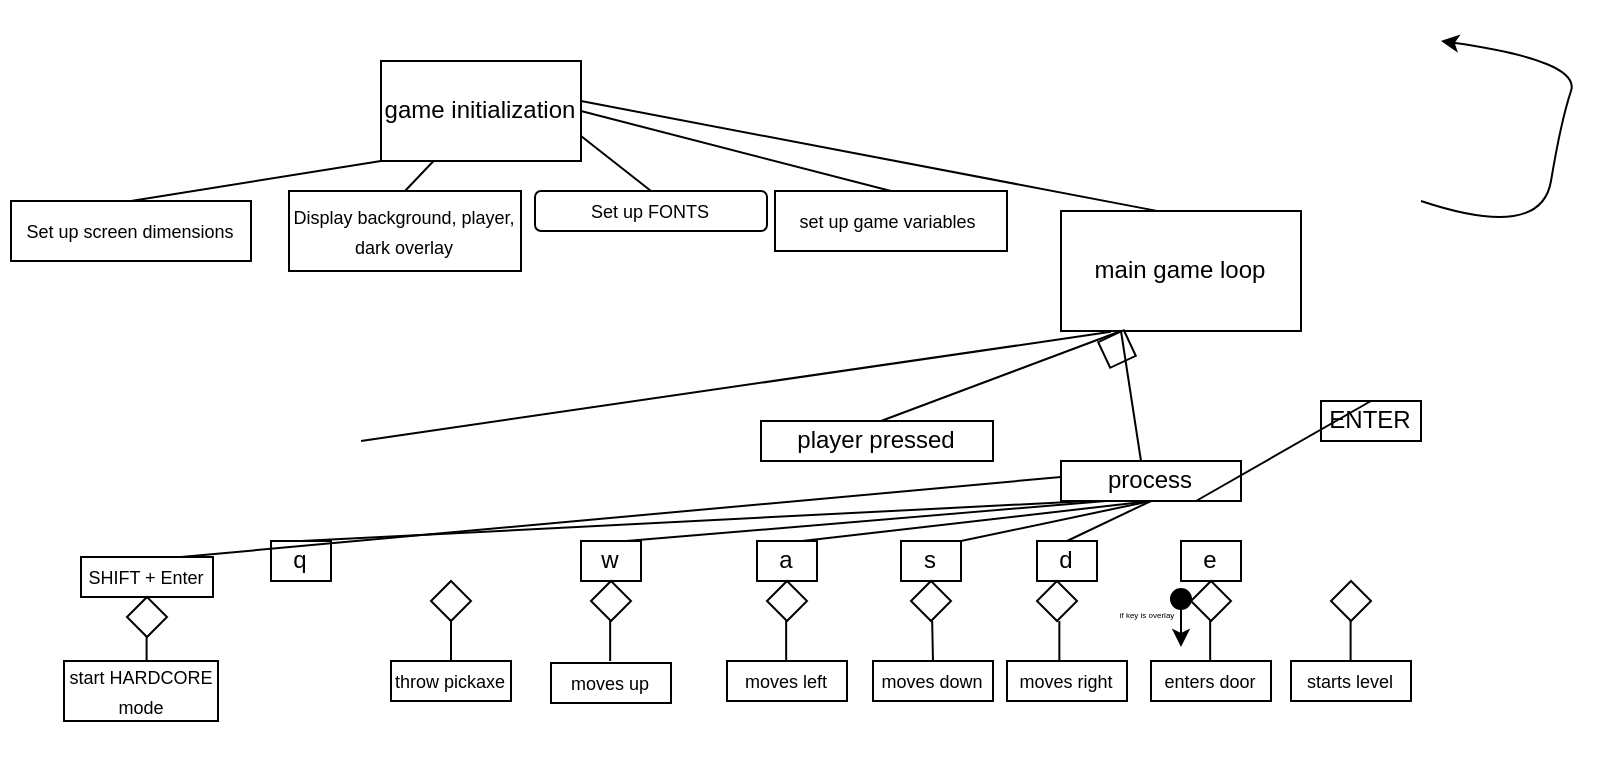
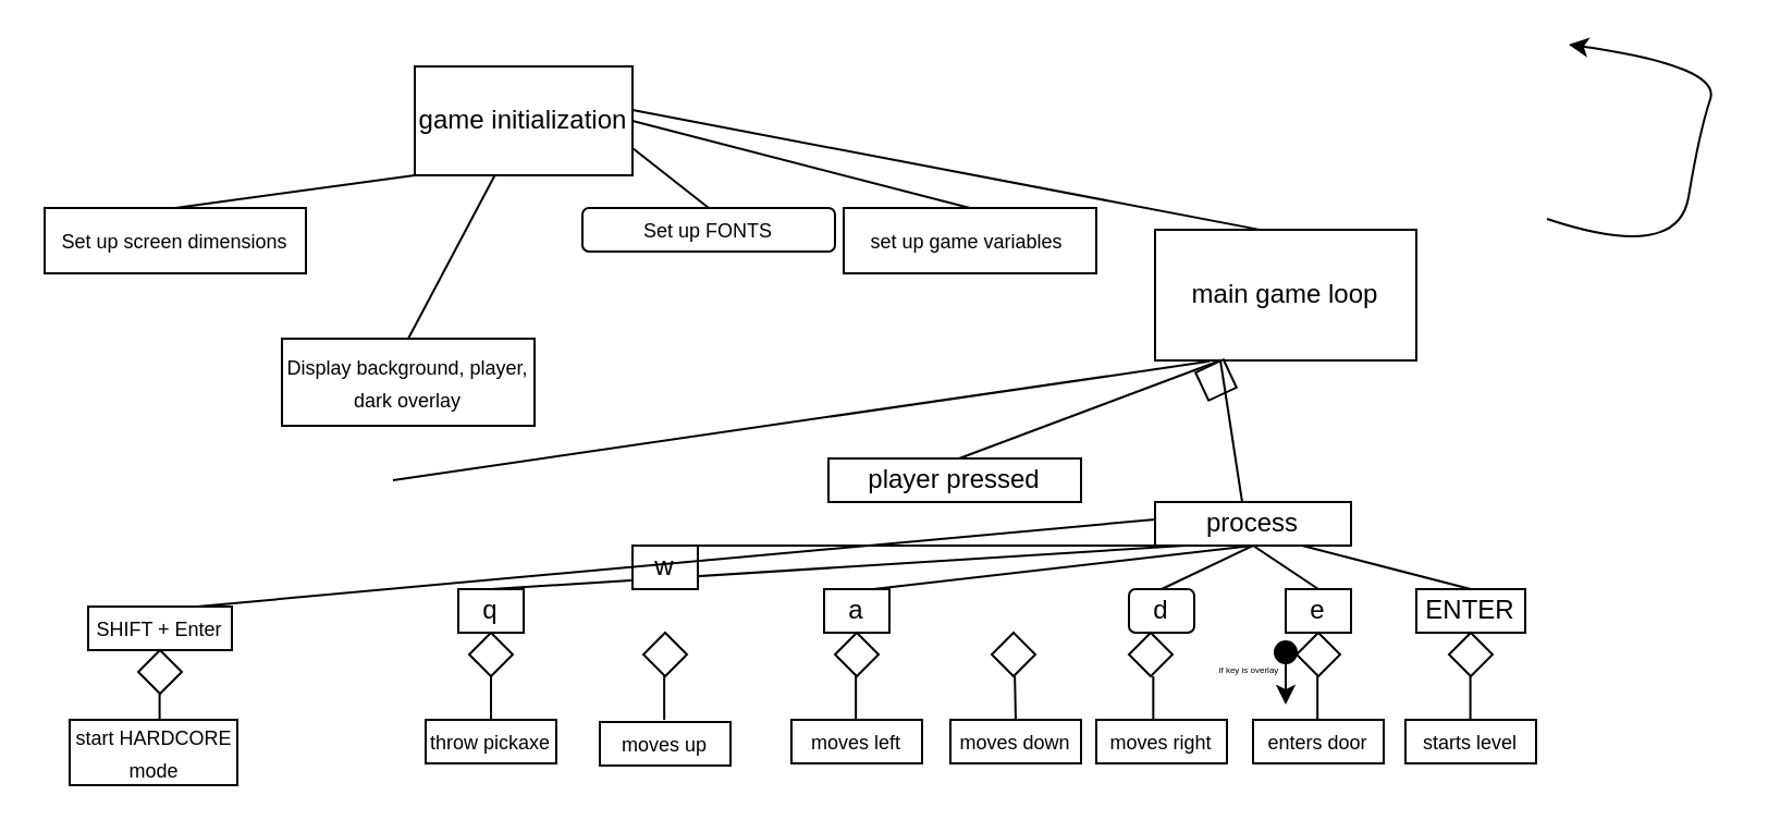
- <mxCell id="4" value="&lt;font style=&quot;font-size: 9px;&quot;&gt;Set up screen dimensions&lt;/font&gt;" style="rounded=0;whiteSpace=wrap;html=1;" vertex="1" parent="1"><mxGeometry x="5" y="100" width="120" height="30" as="geometry" /></mxCell>
+ <mxCell id="4" value="&lt;font style=&quot;font-size: 9px;&quot;&gt;Set up screen dimensions&lt;/font&gt;" style="rounded=0;whiteSpace=wrap;html=1;" vertex="1" parent="1"><mxGeometry x="20" y="95" width="120" height="30" as="geometry" /></mxCell>
- <mxCell id="5" value="&lt;font style=&quot;font-size: 9px;&quot;&gt;Display background, player, dark overlay&lt;/font&gt;" style="rounded=0;whiteSpace=wrap;html=1;" vertex="1" parent="1"><mxGeometry x="144" y="95" width="116" height="40" as="geometry" /></mxCell>
+ <mxCell id="5" value="&lt;font style=&quot;font-size: 9px;&quot;&gt;Display background, player, dark overlay&lt;/font&gt;" style="rounded=0;whiteSpace=wrap;html=1;" vertex="1" parent="1"><mxGeometry x="129" y="155" width="116" height="40" as="geometry" /></mxCell>
- <mxCell id="28" value="ENTER" style="rounded=0;whiteSpace=wrap;html=1;" vertex="1" parent="1"><mxGeometry x="660" y="200" width="50" height="20" as="geometry" /></mxCell>
+ <mxCell id="28" value="ENTER" style="rounded=0;whiteSpace=wrap;html=1;" vertex="1" parent="1"><mxGeometry x="650" y="270" width="50" height="20" as="geometry" /></mxCell>
+ <mxCell id="33" value="" style="endArrow=none;html=1;rounded=0;entryX=0.5;entryY=1;entryDx=0;entryDy=0;exitX=0.5;exitY=0;exitDx=0;exitDy=0;" edge="1" parent="1" source="27" target="20"><mxGeometry width="50" height="50" relative="1" as="geometry"><mxPoint x="543" y="280" as="sourcePoint" /><mxPoint x="585" y="260" as="targetPoint" /></mxGeometry></mxCell>
- <mxCell id="31" value="" style="endArrow=none;html=1;rounded=0;entryX=0.5;entryY=1;entryDx=0;entryDy=0;exitX=1;exitY=0;exitDx=0;exitDy=0;" edge="1" parent="1" source="25" target="20"><mxGeometry width="50" height="50" relative="1" as="geometry"><mxPoint x="456" y="280" as="sourcePoint" /><mxPoint x="585" y="260" as="targetPoint" /></mxGeometry></mxCell>
- <mxCell id="22" value="q" style="rounded=0;whiteSpace=wrap;html=1;" vertex="1" parent="1"><mxGeometry x="135" y="270" width="30" height="20" as="geometry" /></mxCell>
+ <mxCell id="22" value="q" style="rounded=0;whiteSpace=wrap;html=1;" vertex="1" parent="1"><mxGeometry x="210" y="270" width="30" height="20" as="geometry" /></mxCell>
- <mxCell id="23" value="w" style="rounded=0;whiteSpace=wrap;html=1;" vertex="1" parent="1"><mxGeometry x="290" y="270" width="30" height="20" as="geometry" /></mxCell>
+ <mxCell id="23" value="w" style="rounded=0;whiteSpace=wrap;html=1;" vertex="1" parent="1"><mxGeometry x="290" y="250" width="30" height="20" as="geometry" /></mxCell>
- <mxCell id="25" value="s" style="rounded=0;whiteSpace=wrap;html=1;" vertex="1" parent="1"><mxGeometry x="450" y="270" width="30" height="20" as="geometry" /></mxCell>
- <mxCell id="26" value="d" style="rounded=0;whiteSpace=wrap;html=1;" vertex="1" parent="1"><mxGeometry x="518" y="270" width="30" height="20" as="geometry" /></mxCell>
+ <mxCell id="26" value="d" style="whiteSpace=wrap;html=1;rounded=1;" vertex="1" parent="1"><mxGeometry x="518" y="270" width="30" height="20" as="geometry" /></mxCell>
